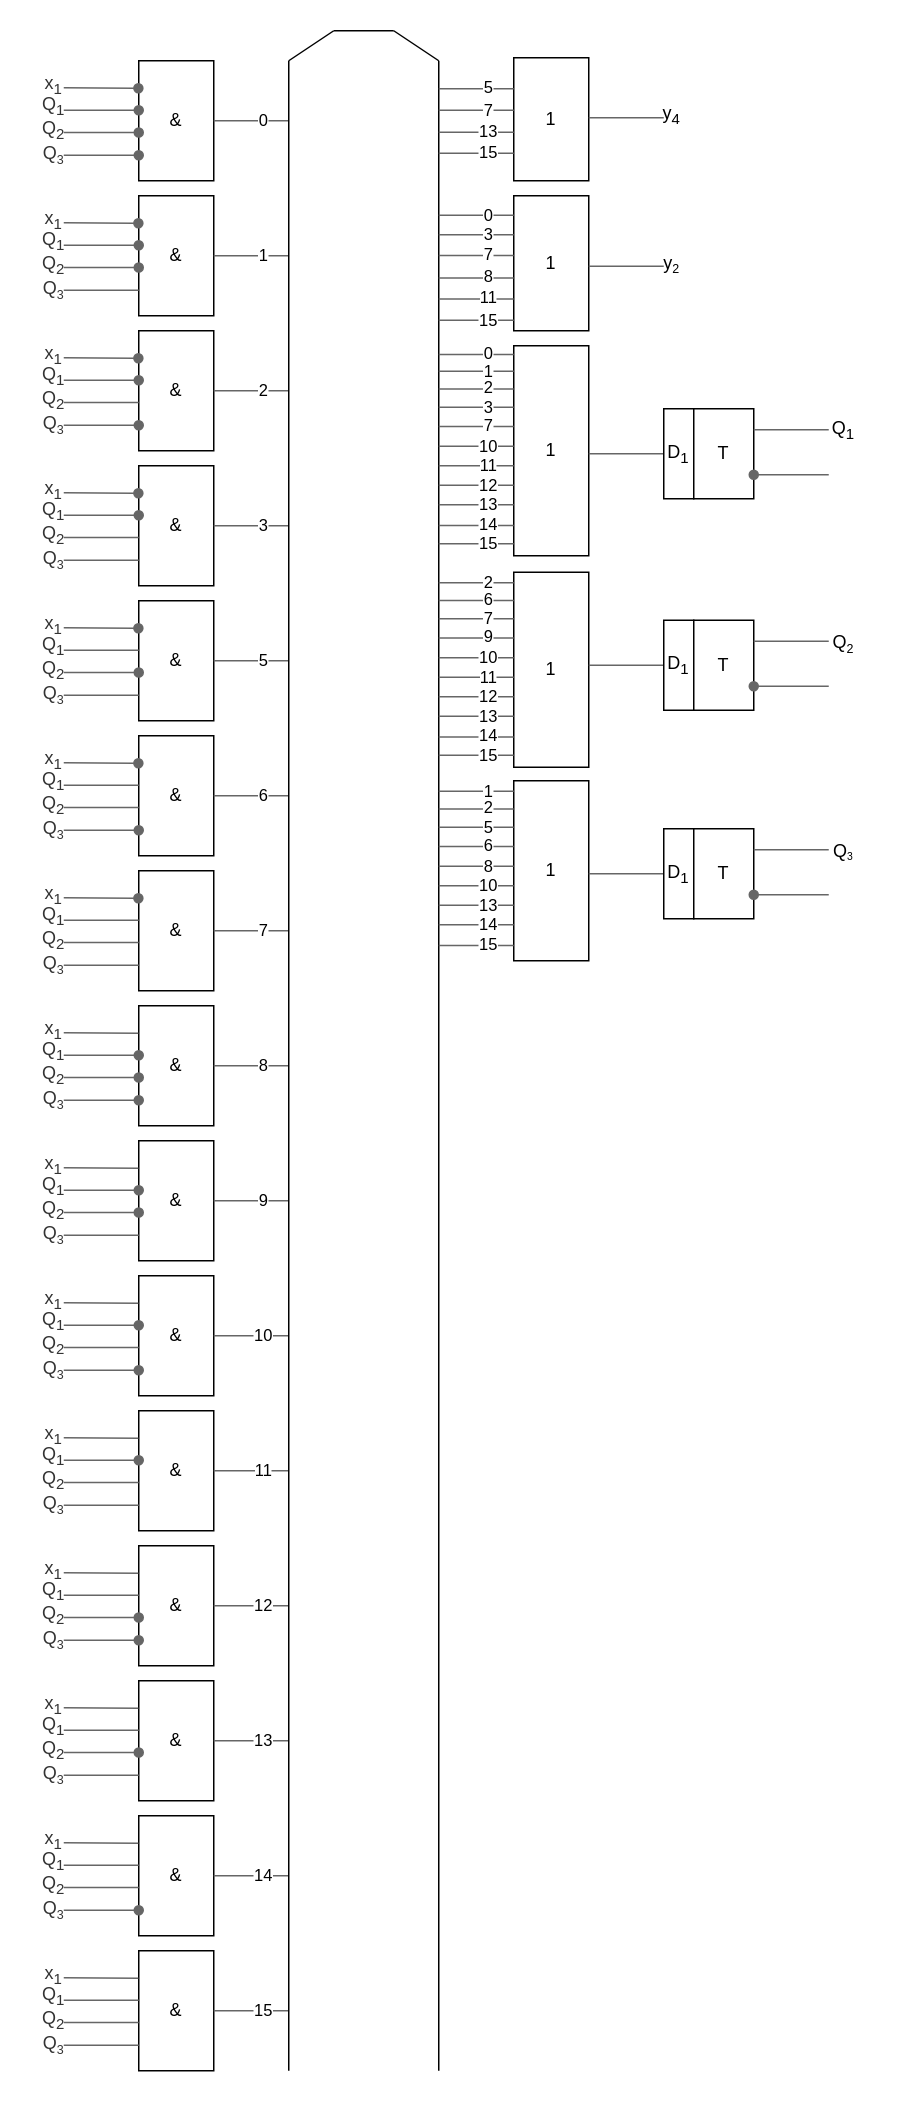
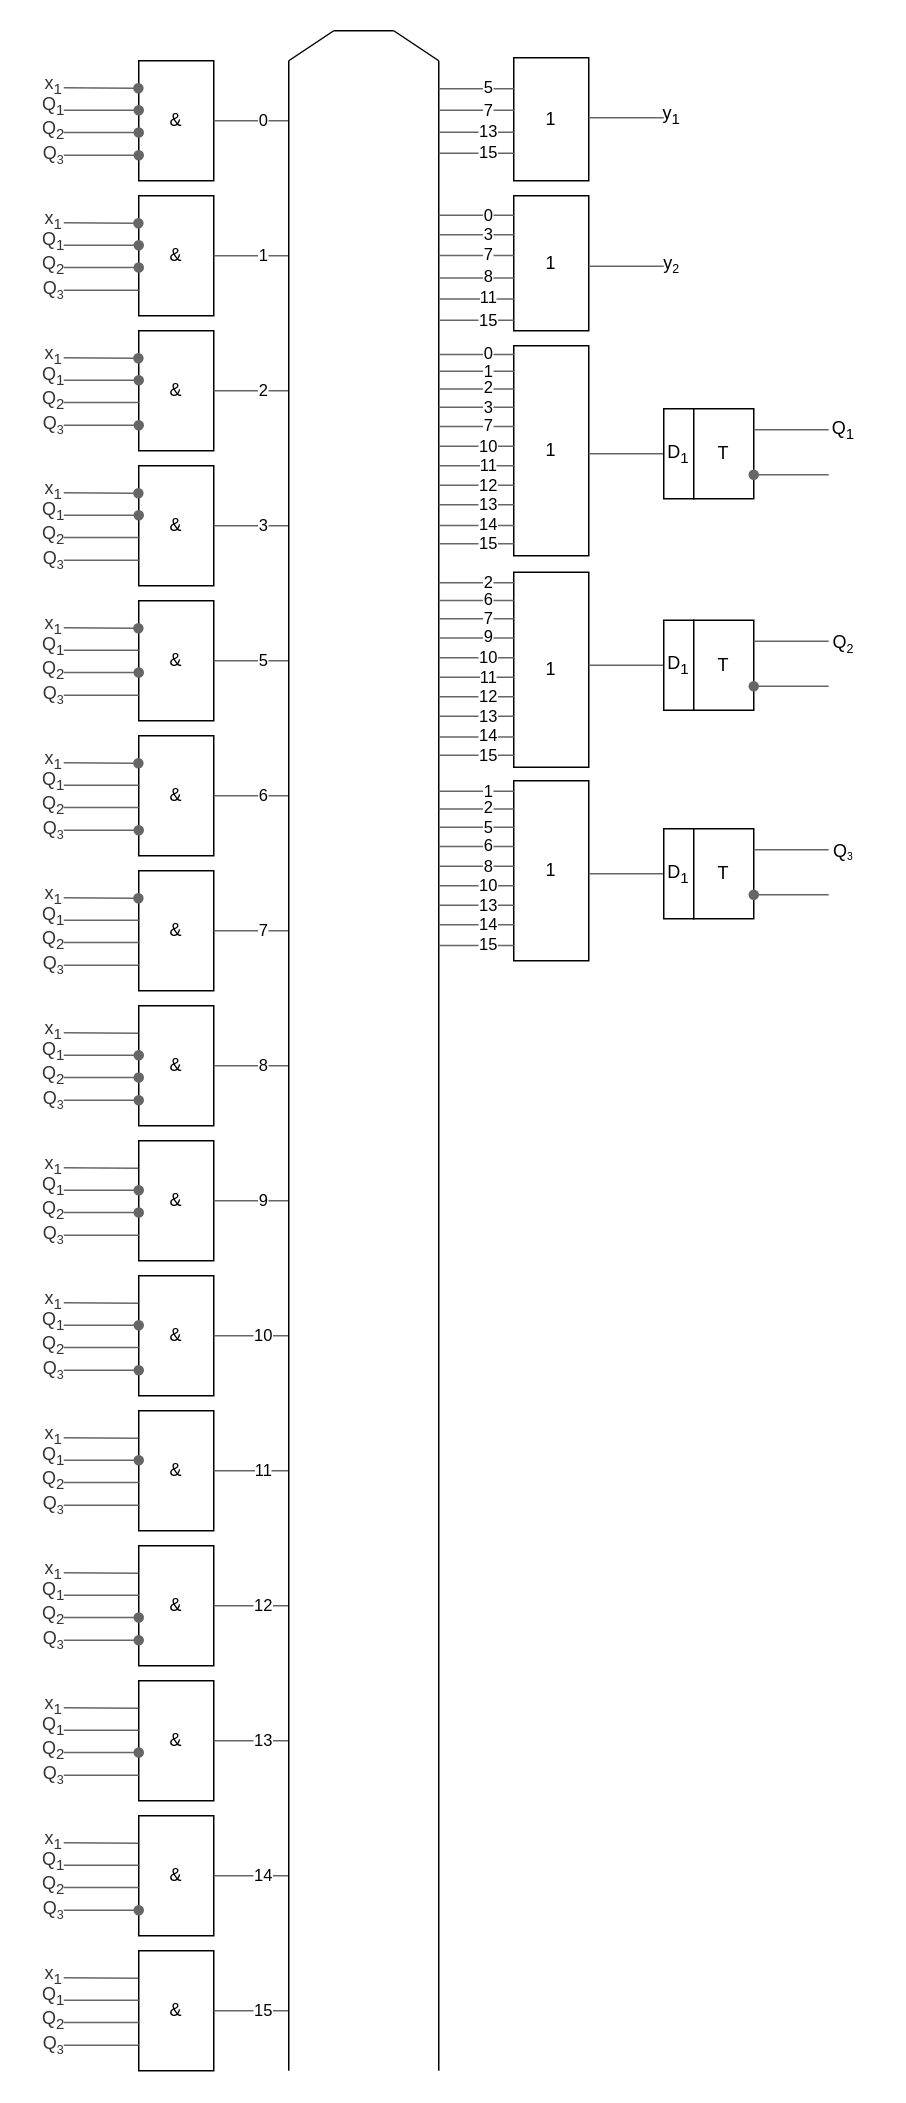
- <mxCell id="182" value="y&lt;sub&gt;4&lt;/sub&gt;" style="text;html=1;align=center;verticalAlign=middle;resizable=0;points=[];autosize=1;" vertex="1" parent="1"><mxGeometry x="432" y="66" width="30" height="20" as="geometry" /></mxCell>
+ <mxCell id="182" value="y&lt;sub&gt;1&lt;/sub&gt;" style="text;html=1;align=center;verticalAlign=middle;resizable=0;points=[];autosize=1;" vertex="1" parent="1"><mxGeometry x="432" y="66" width="30" height="20" as="geometry" /></mxCell>
